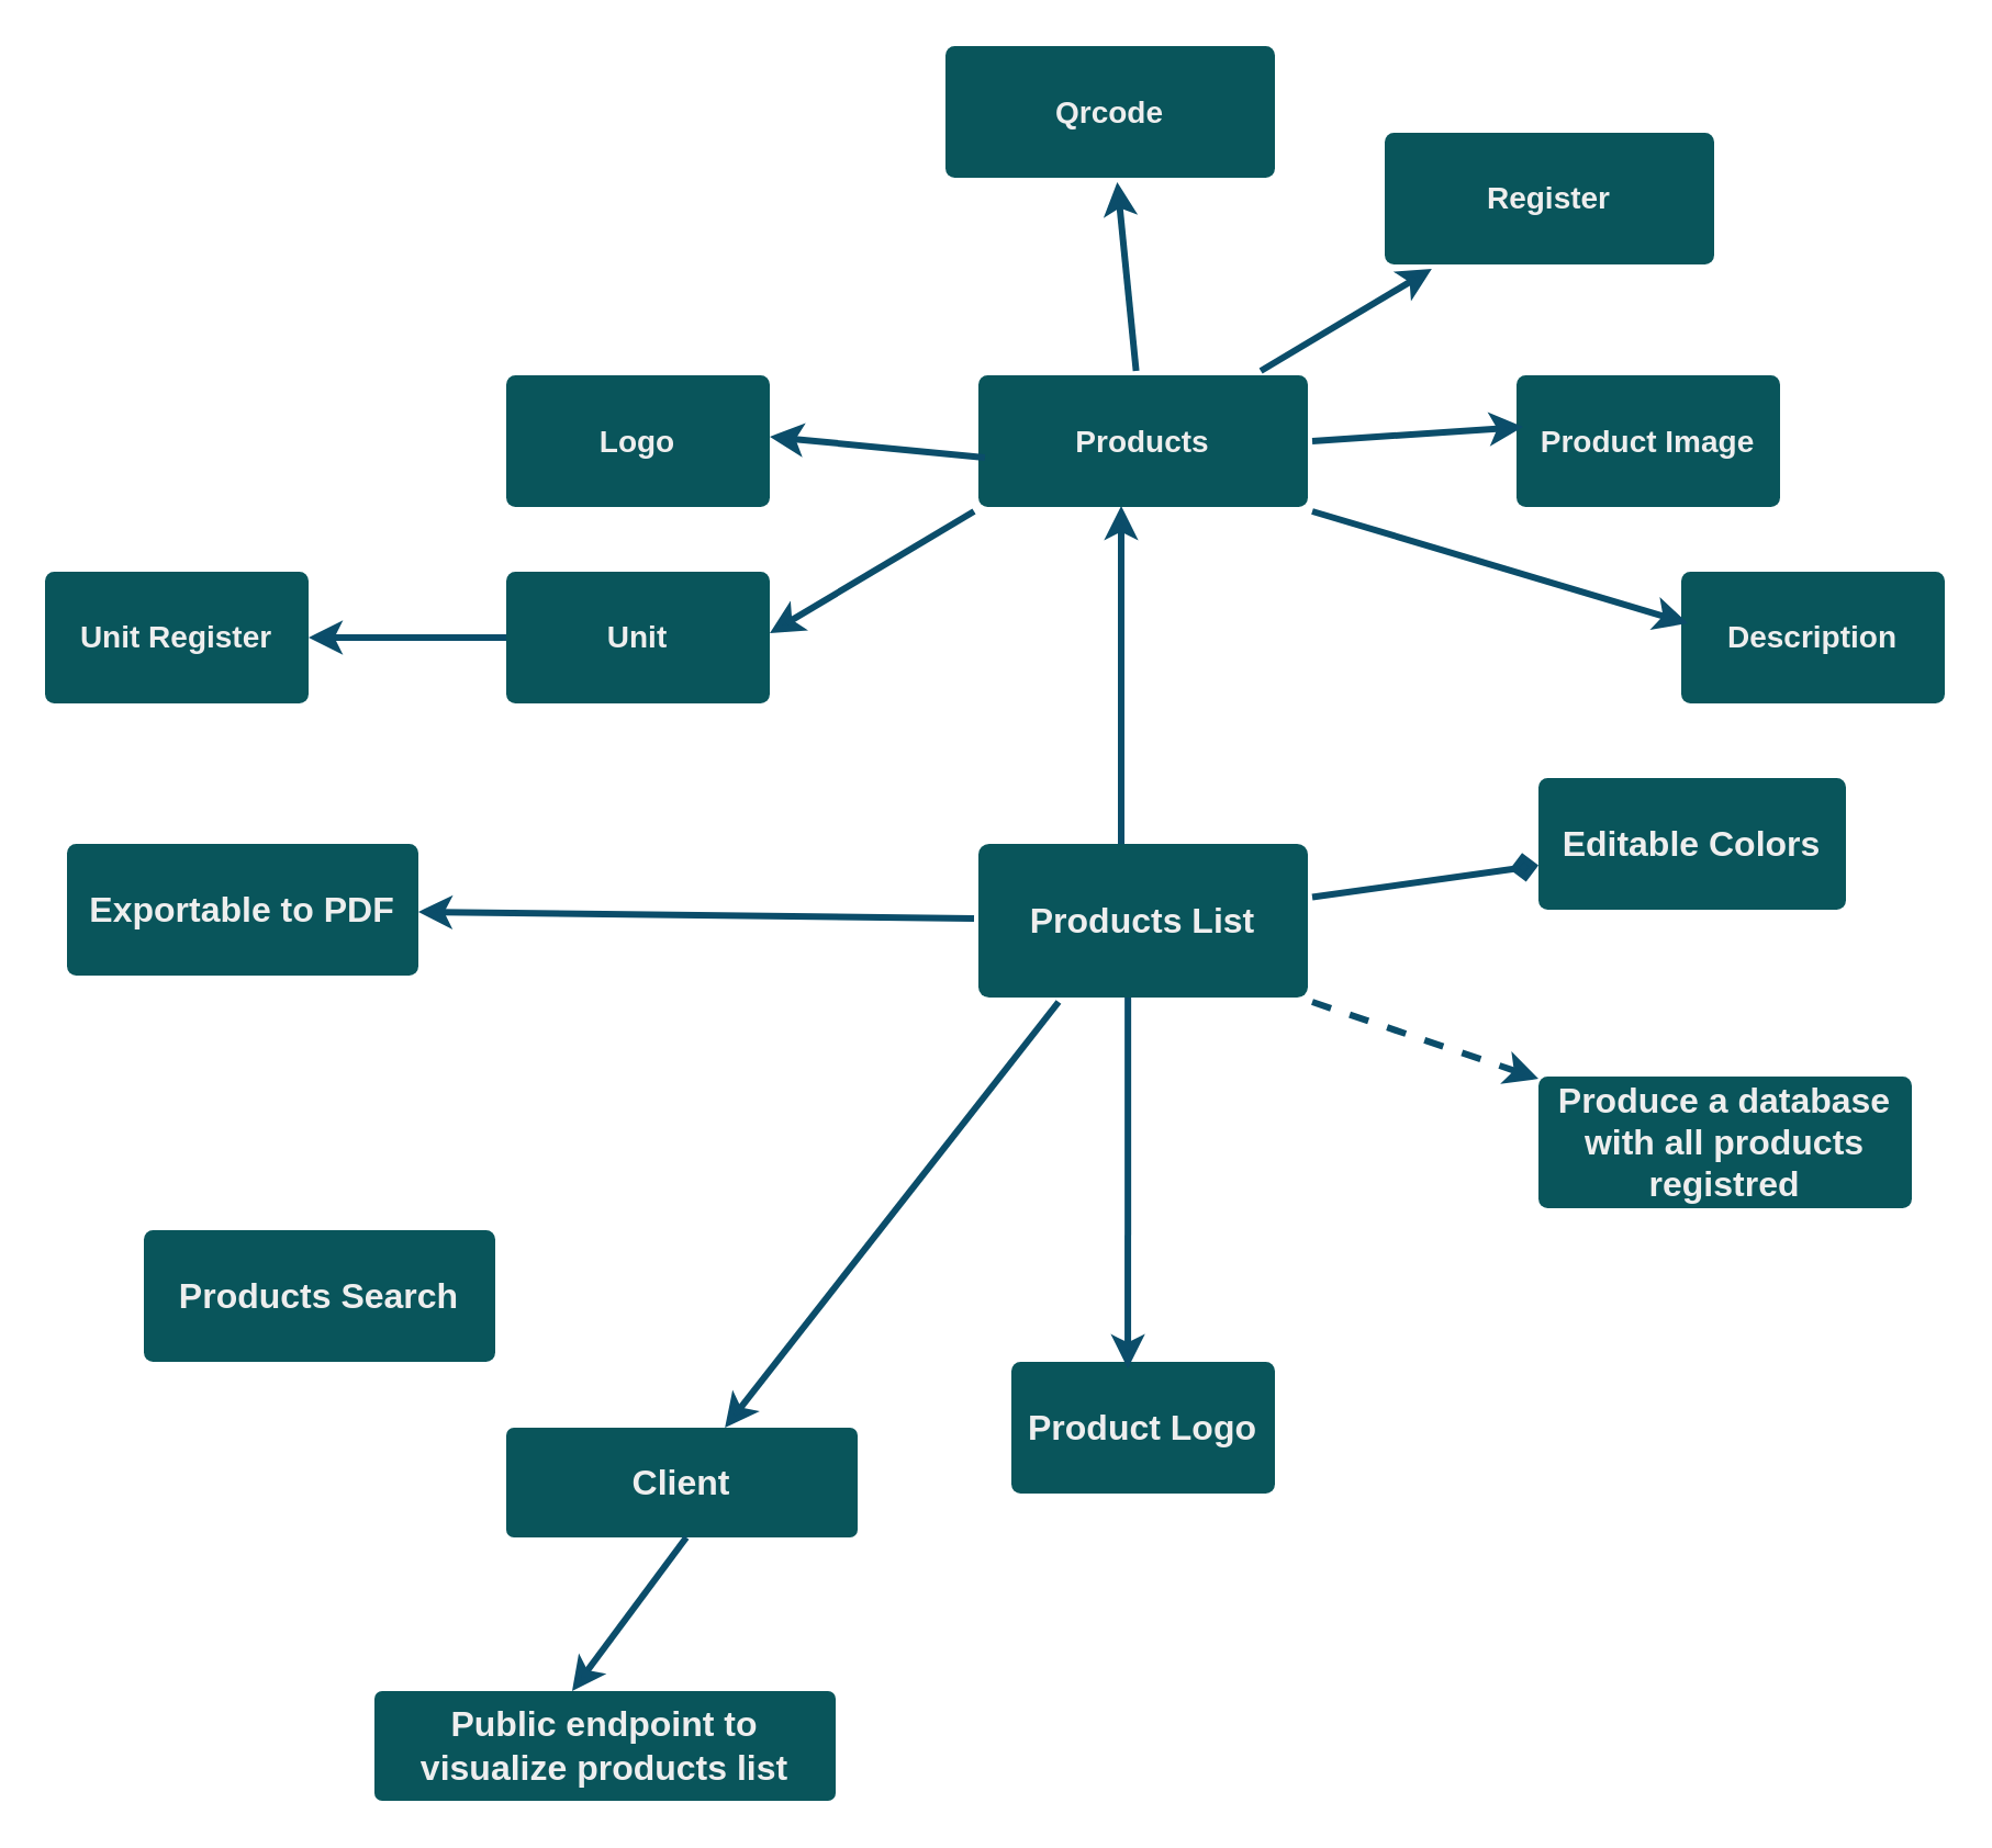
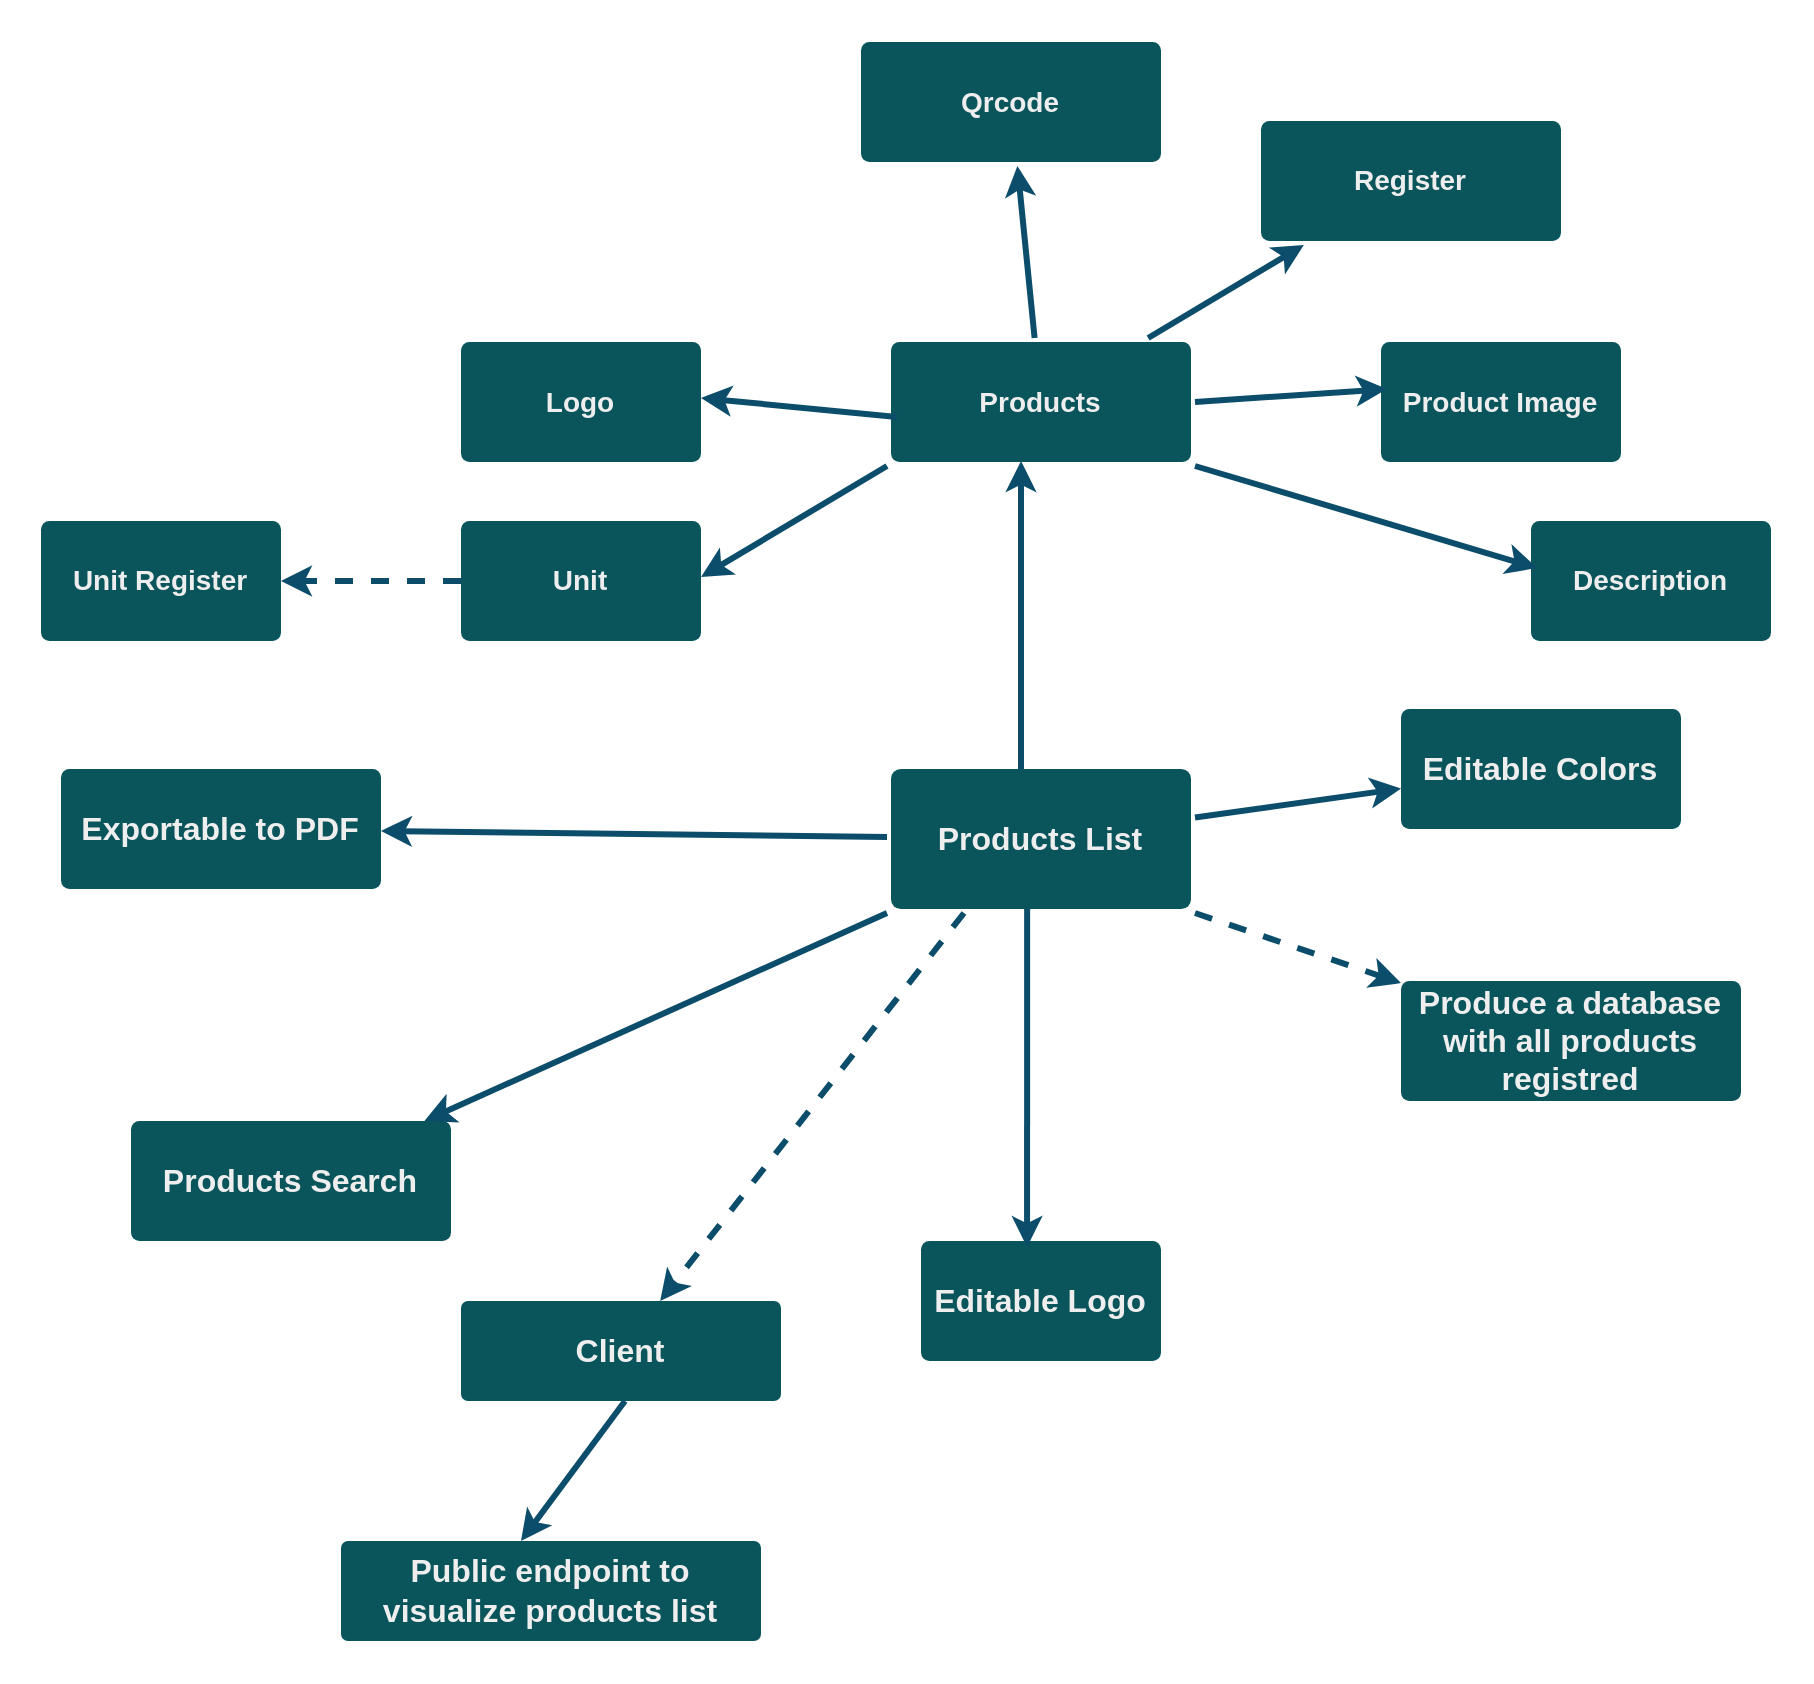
- <mxCell id="24" value="" style="edgeStyle=none;rounded=0;jumpStyle=none;html=1;shadow=0;labelBackgroundColor=none;startArrow=none;startFill=0;endArrow=classic;endFill=1;jettySize=auto;orthogonalLoop=1;strokeColor=#0B4D6A;strokeWidth=3;fontFamily=Helvetica;fontSize=14;fontColor=default;spacing=5;exitX=0;exitY=0.5;exitDx=0;exitDy=0;entryX=1;entryY=0.5;entryDx=0;entryDy=0;" parent="1" source="21" target="23" edge="1"><mxGeometry relative="1" as="geometry"><mxPoint x="233" y="250" as="sourcePoint" /><mxPoint x="140" y="305" as="targetPoint" /></mxGeometry></mxCell>
+ <mxCell id="24" value="" style="edgeStyle=none;rounded=0;jumpStyle=none;html=1;shadow=0;labelBackgroundColor=none;startArrow=none;startFill=0;endArrow=classic;endFill=1;jettySize=auto;orthogonalLoop=1;strokeColor=#0B4D6A;strokeWidth=3;fontFamily=Helvetica;fontSize=14;fontColor=default;spacing=5;exitX=0;exitY=0.5;exitDx=0;exitDy=0;entryX=1;entryY=0.5;entryDx=0;entryDy=0;dashed=1;" parent="1" source="21" target="23" edge="1"><mxGeometry relative="1" as="geometry"><mxPoint x="233" y="250" as="sourcePoint" /><mxPoint x="140" y="305" as="targetPoint" /></mxGeometry></mxCell>
- <mxCell id="19" value="" style="edgeStyle=none;rounded=0;jumpStyle=none;html=1;shadow=0;labelBackgroundColor=none;startArrow=none;startFill=0;endArrow=diamond;endFill=1;jettySize=auto;orthogonalLoop=1;strokeColor=#0B4D6A;strokeWidth=3;fontFamily=Helvetica;fontSize=14;fontColor=default;spacing=5;" parent="1" source="3" target="17" edge="1"><mxGeometry relative="1" as="geometry"><mxPoint x="600" y="419.25" as="sourcePoint" /><mxPoint x="698" y="428.75" as="targetPoint" /></mxGeometry></mxCell>
+ <mxCell id="19" value="" style="edgeStyle=none;rounded=0;jumpStyle=none;html=1;shadow=0;labelBackgroundColor=none;startArrow=none;startFill=0;endArrow=classic;endFill=1;jettySize=auto;orthogonalLoop=1;strokeColor=#0B4D6A;strokeWidth=3;fontFamily=Helvetica;fontSize=14;fontColor=default;spacing=5;" parent="1" source="3" target="17" edge="1"><mxGeometry relative="1" as="geometry"><mxPoint x="600" y="419.25" as="sourcePoint" /><mxPoint x="698" y="428.75" as="targetPoint" /></mxGeometry></mxCell>
- <mxCell id="30" value="" style="edgeStyle=none;rounded=0;jumpStyle=none;html=1;shadow=0;labelBackgroundColor=none;startArrow=none;startFill=0;endArrow=classic;endFill=1;jettySize=auto;orthogonalLoop=1;strokeColor=#0B4D6A;strokeWidth=3;fontFamily=Helvetica;fontSize=14;fontColor=default;spacing=5;exitX=0.25;exitY=1;exitDx=0;exitDy=0;" edge="1" parent="1" target="29" source="3"><mxGeometry relative="1" as="geometry"><mxPoint x="568" y="540" as="sourcePoint" /><mxPoint x="467" y="588.25" as="targetPoint" /></mxGeometry></mxCell>
+ <mxCell id="30" value="" style="edgeStyle=none;rounded=0;jumpStyle=none;html=1;shadow=0;labelBackgroundColor=none;startArrow=none;startFill=0;endArrow=classic;endFill=1;jettySize=auto;orthogonalLoop=1;strokeColor=#0B4D6A;strokeWidth=3;fontFamily=Helvetica;fontSize=14;fontColor=default;spacing=5;exitX=0.25;exitY=1;exitDx=0;exitDy=0;dashed=1;" edge="1" parent="1" target="29" source="3"><mxGeometry relative="1" as="geometry"><mxPoint x="568" y="540" as="sourcePoint" /><mxPoint x="467" y="588.25" as="targetPoint" /></mxGeometry></mxCell>
+ <mxCell id="26" value="" style="edgeStyle=none;rounded=0;jumpStyle=none;html=1;shadow=0;labelBackgroundColor=none;startArrow=none;startFill=0;endArrow=classic;endFill=1;jettySize=auto;orthogonalLoop=1;strokeColor=#0B4D6A;strokeWidth=3;fontFamily=Helvetica;fontSize=14;fontColor=default;spacing=5;exitX=0;exitY=1;exitDx=0;exitDy=0;" parent="1" source="3" target="25" edge="1"><mxGeometry relative="1" as="geometry"><mxPoint x="445" y="509" as="sourcePoint" /><mxPoint x="342" y="504.25" as="targetPoint" /></mxGeometry></mxCell>
- <mxCell id="16" value="Product Logo" style="whiteSpace=wrap;html=1;fontSize=16;fillColor=#09555B;strokeColor=none;fontColor=#EEEEEE;rounded=1;shadow=0;labelBackgroundColor=none;strokeWidth=3;fontStyle=1;spacing=5;arcSize=7;" parent="1" vertex="1"><mxGeometry x="460" y="620" width="120" height="60" as="geometry" /></mxCell>
+ <mxCell id="16" value="Editable Logo" style="whiteSpace=wrap;html=1;fontSize=16;fillColor=#09555B;strokeColor=none;fontColor=#EEEEEE;rounded=1;shadow=0;labelBackgroundColor=none;strokeWidth=3;fontStyle=1;spacing=5;arcSize=7;" parent="1" vertex="1"><mxGeometry x="460" y="620" width="120" height="60" as="geometry" /></mxCell>
